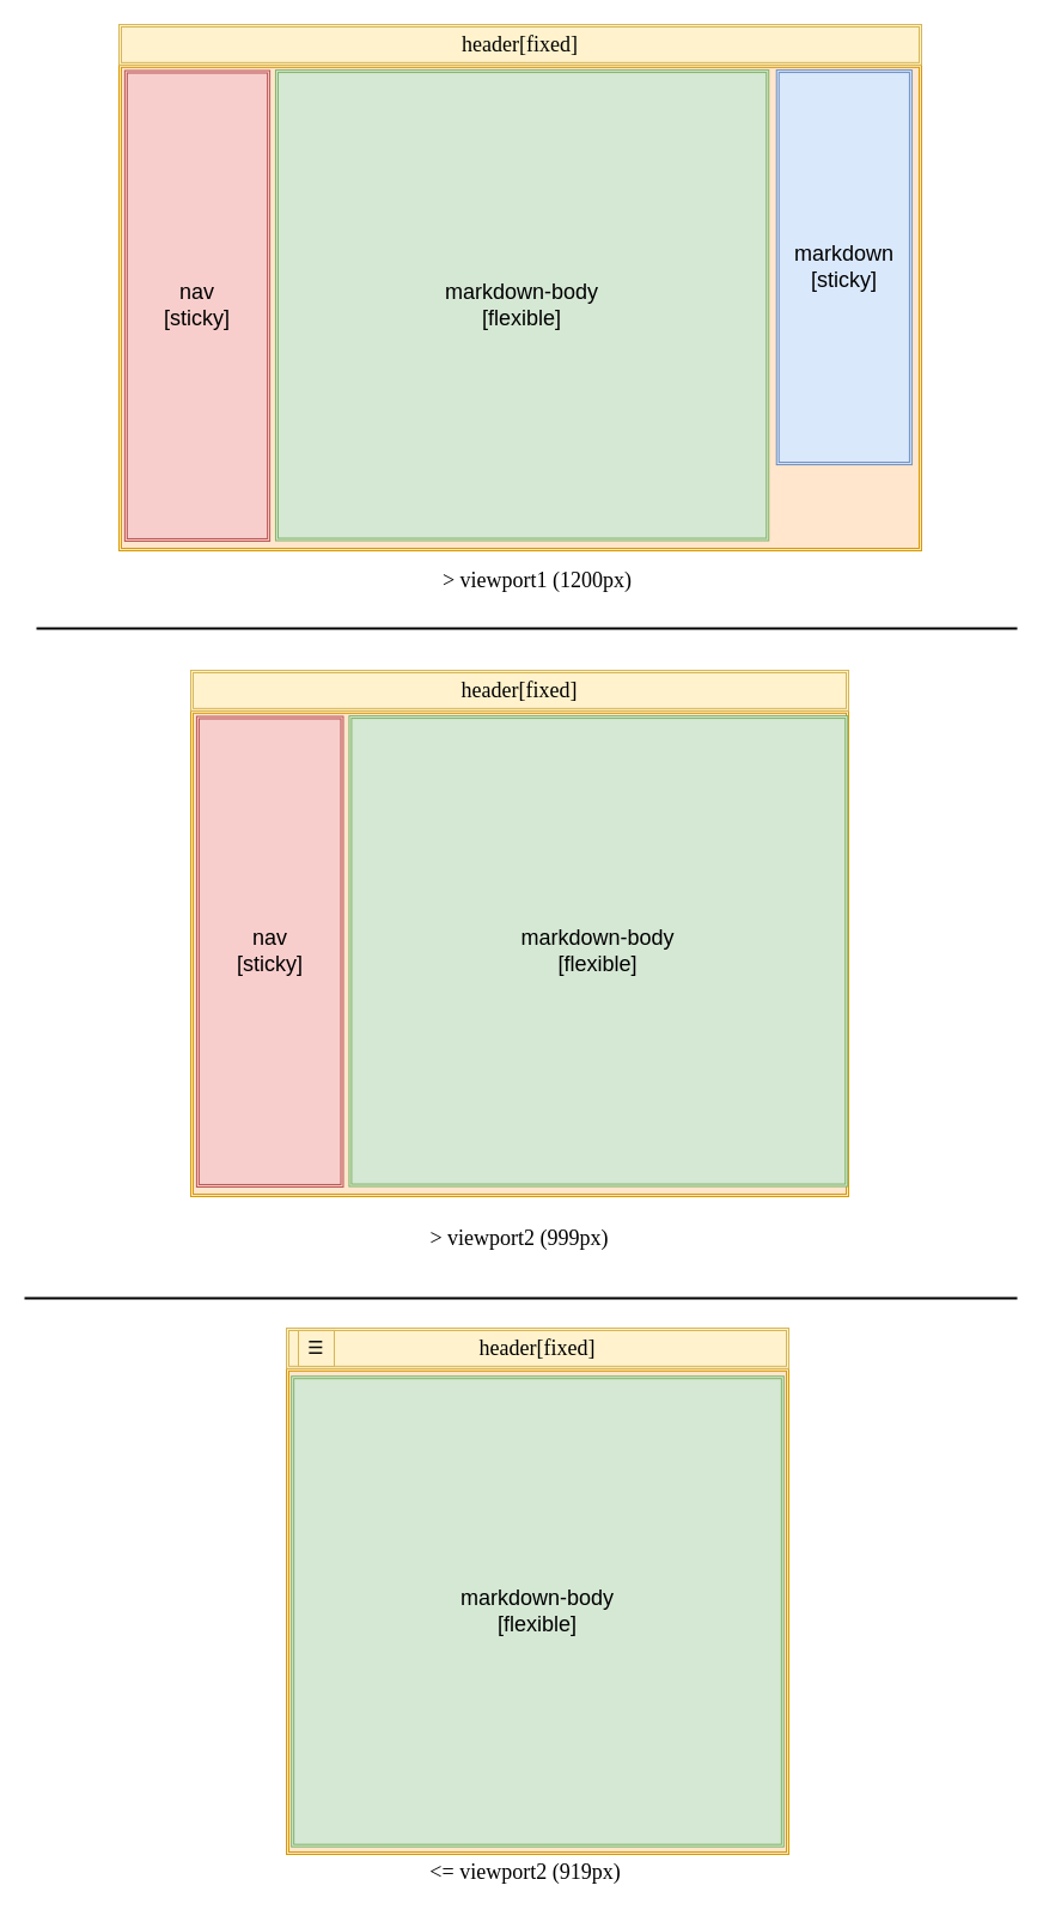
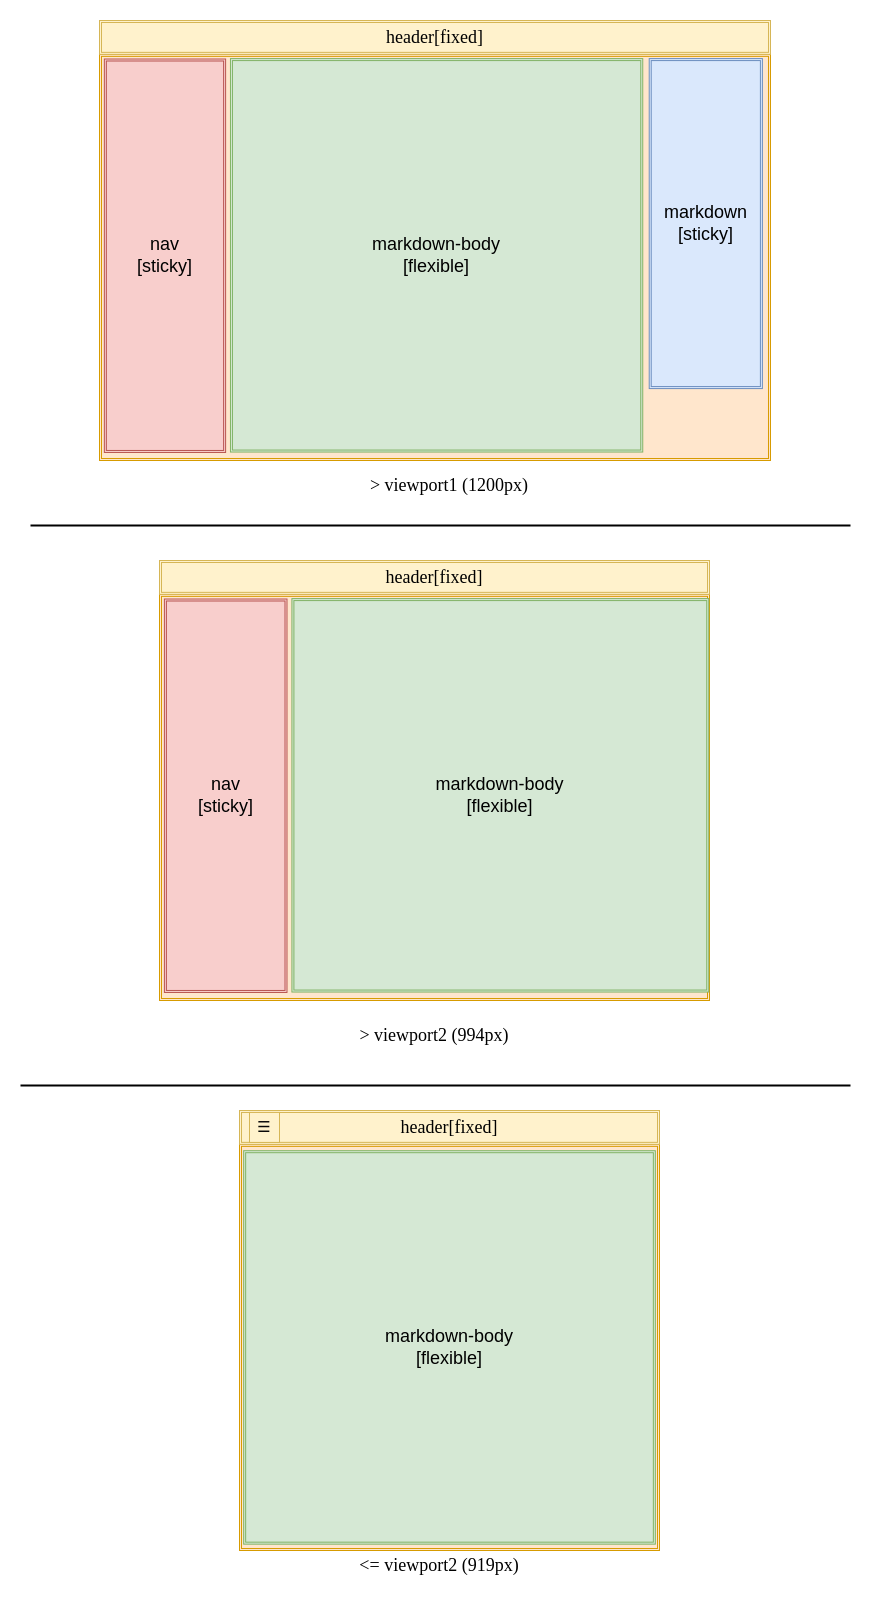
- <mxCell id="20" value="&amp;gt; viewport2 (999px)" style="text;html=1;strokeColor=none;fillColor=none;align=center;verticalAlign=middle;whiteSpace=wrap;rounded=0;fontFamily=Comic Sans MS;fontSize=18;fontColor=#000000;" vertex="1" parent="1"><mxGeometry x="334" y="1020" width="200" height="30" as="geometry" /></mxCell>
+ <mxCell id="20" value="&amp;gt; viewport2 (994px)" style="text;html=1;strokeColor=none;fillColor=none;align=center;verticalAlign=middle;whiteSpace=wrap;rounded=0;fontFamily=Comic Sans MS;fontSize=18;fontColor=#000000;" vertex="1" parent="1"><mxGeometry x="334" y="1020" width="200" height="30" as="geometry" /></mxCell>
